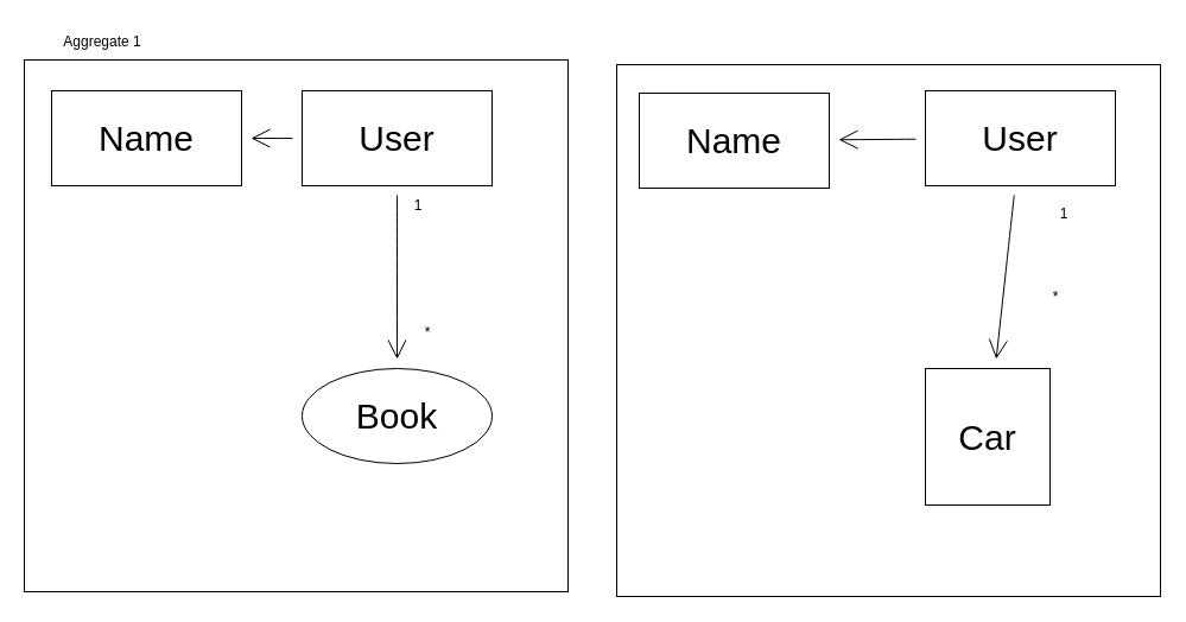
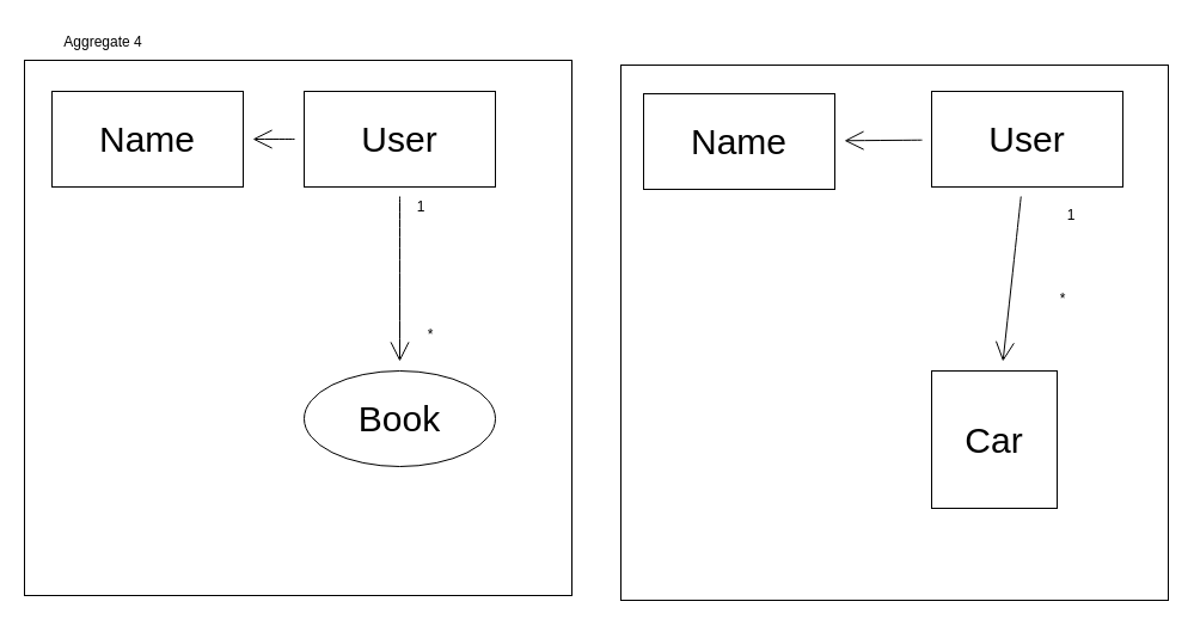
- <mxCell id="18" value="Aggregate 1" style="text;html=1;strokeColor=none;fillColor=none;align=center;verticalAlign=middle;whiteSpace=wrap;rounded=0;" vertex="1" parent="1"><mxGeometry x="33" y="20" width="106" height="30" as="geometry" /></mxCell>
+ <mxCell id="18" value="Aggregate 4" style="text;html=1;strokeColor=none;fillColor=none;align=center;verticalAlign=middle;whiteSpace=wrap;rounded=0;" vertex="1" parent="1"><mxGeometry x="33" y="20" width="106" height="30" as="geometry" /></mxCell>
